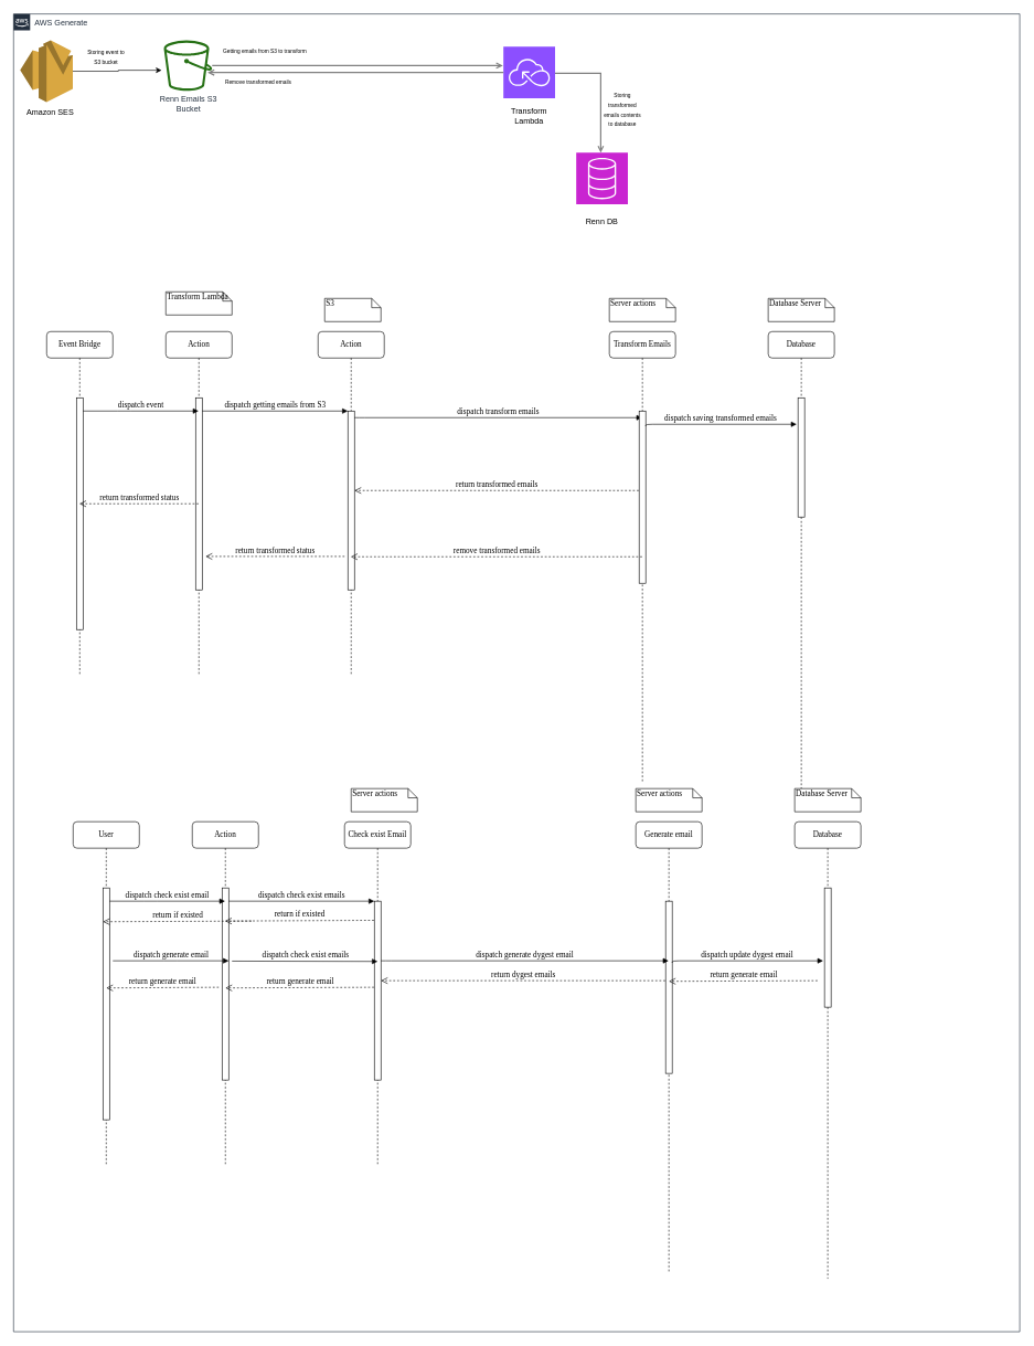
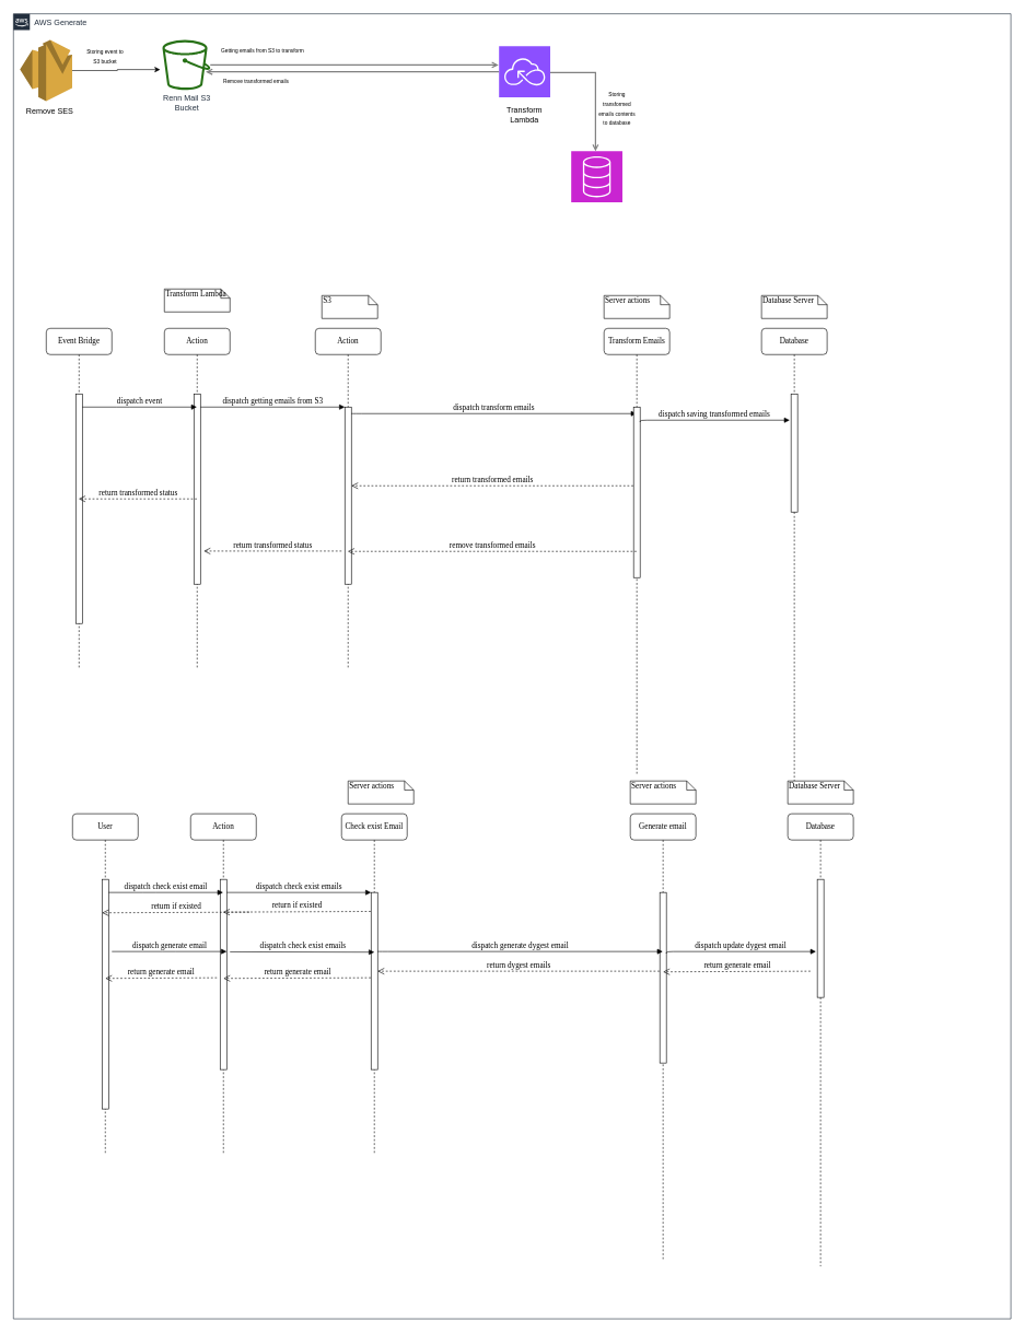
- <mxCell id="39" value="Renn Emails S3&lt;br&gt;Bucket" style="outlineConnect=0;fontColor=#232F3E;gradientColor=none;fillColor=#277116;strokeColor=none;dashed=0;verticalLabelPosition=bottom;verticalAlign=top;align=center;html=1;fontSize=12;fontStyle=0;aspect=fixed;pointerEvents=1;shape=mxgraph.aws4.bucket;labelBackgroundColor=#ffffff;" parent="2" vertex="1"><mxGeometry x="227" y="40.0" width="73" height="75.92" as="geometry" /></mxCell>
+ <mxCell id="39" value="Renn Mail S3&lt;br&gt;Bucket" style="outlineConnect=0;fontColor=#232F3E;gradientColor=none;fillColor=#277116;strokeColor=none;dashed=0;verticalLabelPosition=bottom;verticalAlign=top;align=center;html=1;fontSize=12;fontStyle=0;aspect=fixed;pointerEvents=1;shape=mxgraph.aws4.bucket;labelBackgroundColor=#ffffff;" parent="2" vertex="1"><mxGeometry x="227" y="40.0" width="73" height="75.92" as="geometry" /></mxCell>
- <mxCell id="5" value="Amazon SES" style="text;html=1;align=center;verticalAlign=middle;resizable=0;points=[];autosize=1;strokeColor=none;fillColor=none;" parent="3" vertex="1"><mxGeometry y="93" width="90" height="30" as="geometry" /></mxCell>
+ <mxCell id="5" value="Remove SES" style="text;html=1;align=center;verticalAlign=middle;resizable=0;points=[];autosize=1;strokeColor=none;fillColor=none;" parent="3" vertex="1"><mxGeometry y="93" width="90" height="30" as="geometry" /></mxCell>
- <mxCell id="11" value="Renn DB" style="text;html=1;align=center;verticalAlign=middle;whiteSpace=wrap;rounded=0;" parent="9" vertex="1"><mxGeometry x="9" y="90" width="60" height="30" as="geometry" /></mxCell>
